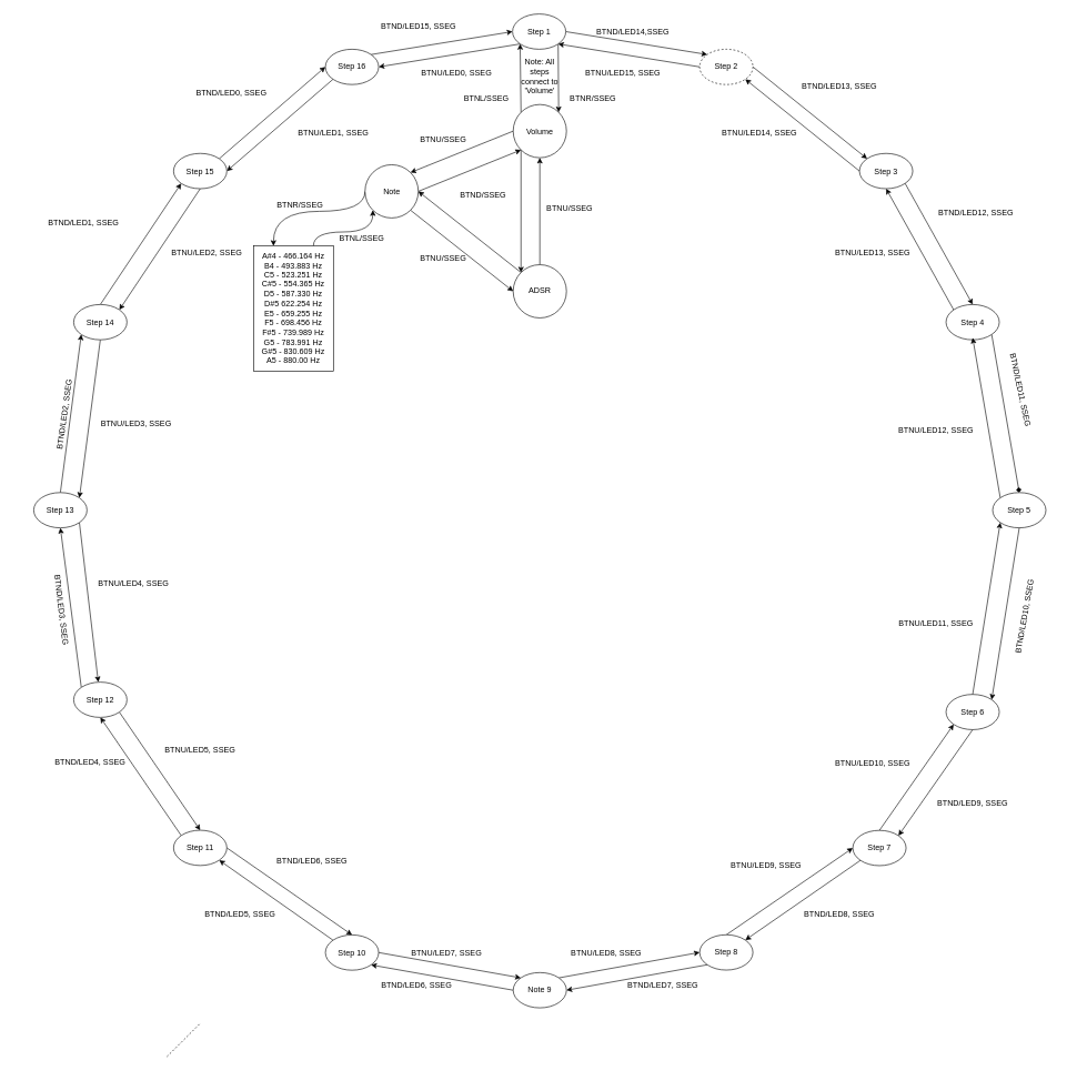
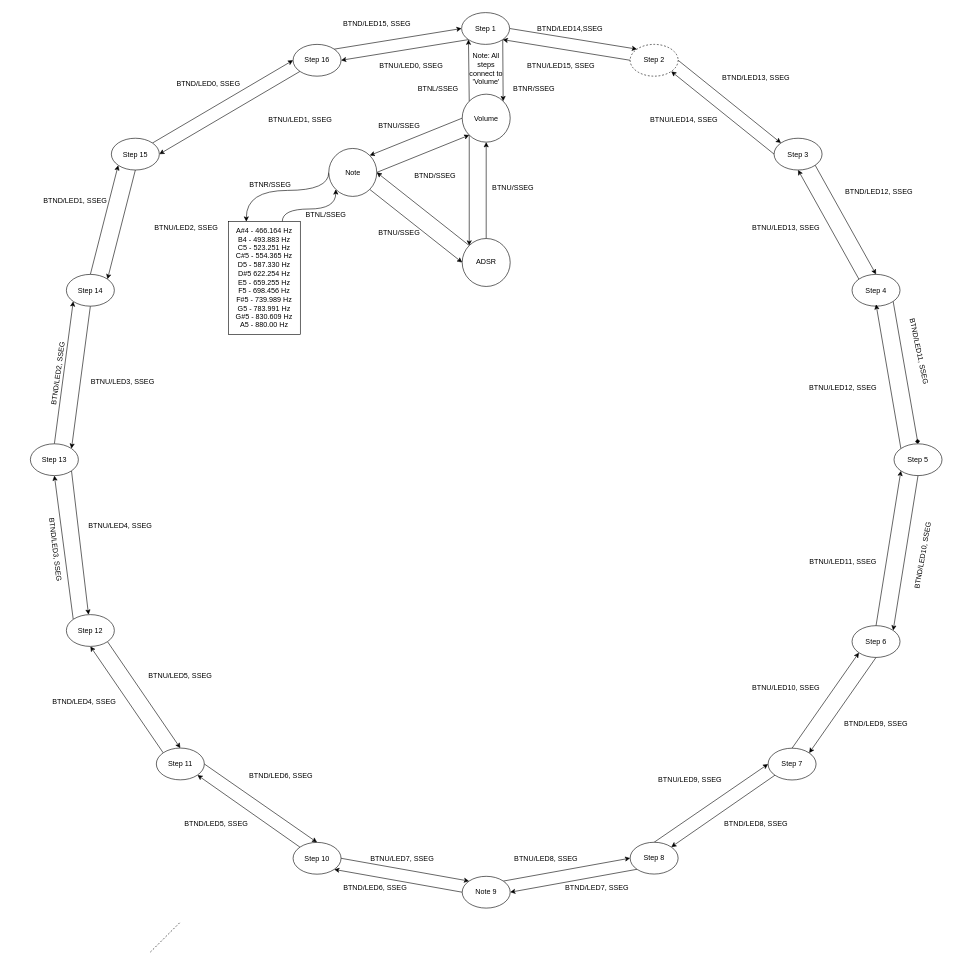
- <mxCell id="25" value="Step 15" style="ellipse;whiteSpace=wrap;html=1;" vertex="1" parent="1"><mxGeometry x="260" y="230" width="80" height="53" as="geometry" /></mxCell>
+ <mxCell id="25" value="Step 15" style="ellipse;whiteSpace=wrap;html=1;" vertex="1" parent="1"><mxGeometry x="185" y="230" width="80" height="53" as="geometry" /></mxCell>
- <mxCell id="65" value="BTND/LED4, SSEG&lt;br&gt;&lt;br&gt;" style="text;html=1;strokeColor=none;fillColor=none;align=center;verticalAlign=middle;whiteSpace=wrap;rounded=0;" vertex="1" parent="1"><mxGeometry x="69.941" y="1142" width="130" height="20" as="geometry" /></mxCell>
+ <mxCell id="65" value="BTND/LED4, SSEG&lt;br&gt;&lt;br&gt;" style="text;html=1;strokeColor=none;fillColor=none;align=center;verticalAlign=middle;whiteSpace=wrap;rounded=0;" vertex="1" parent="1"><mxGeometry x="74.941" y="1167" width="130" height="20" as="geometry" /></mxCell>
